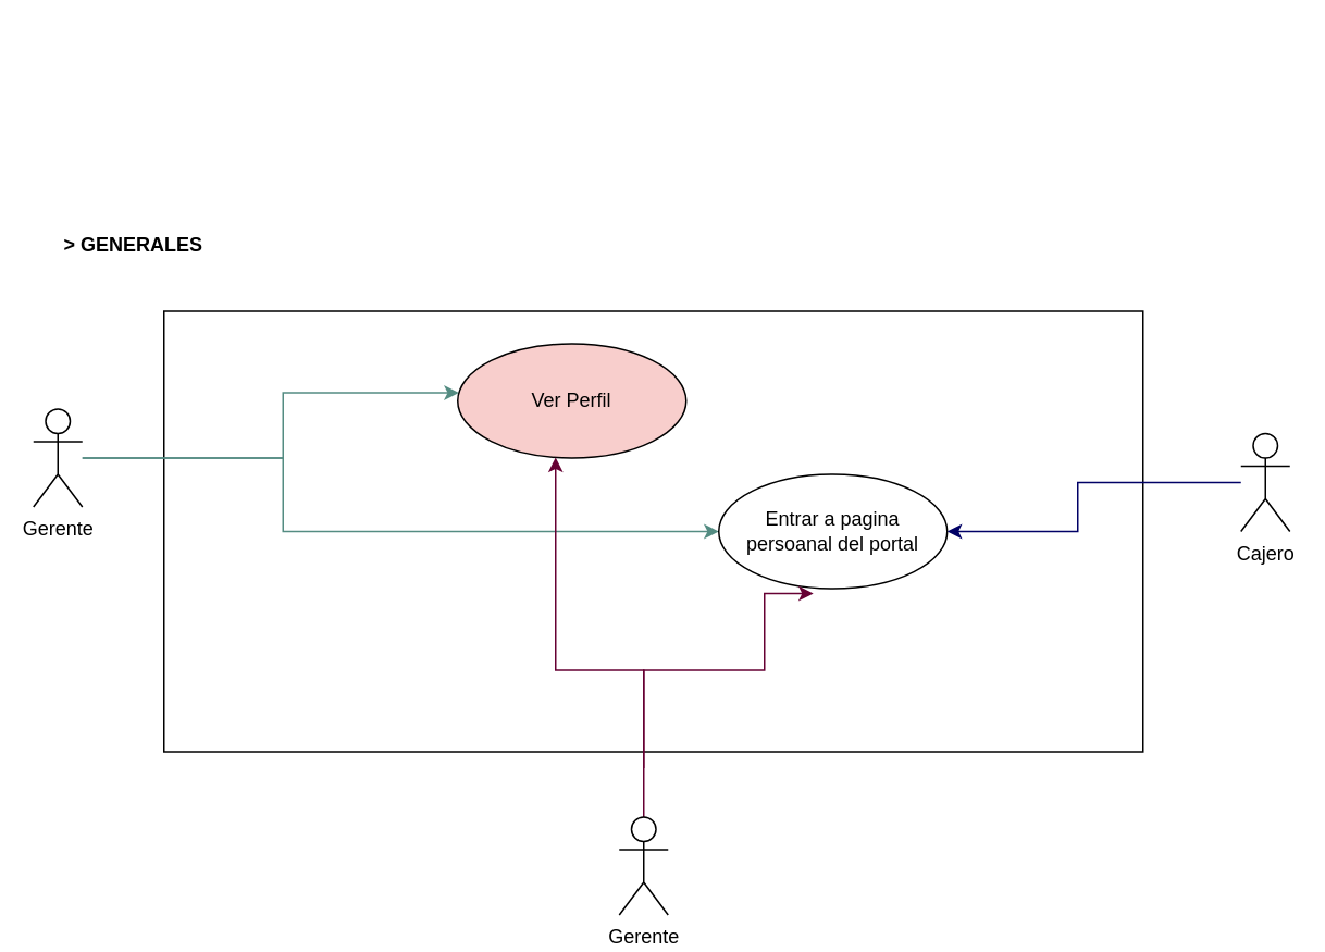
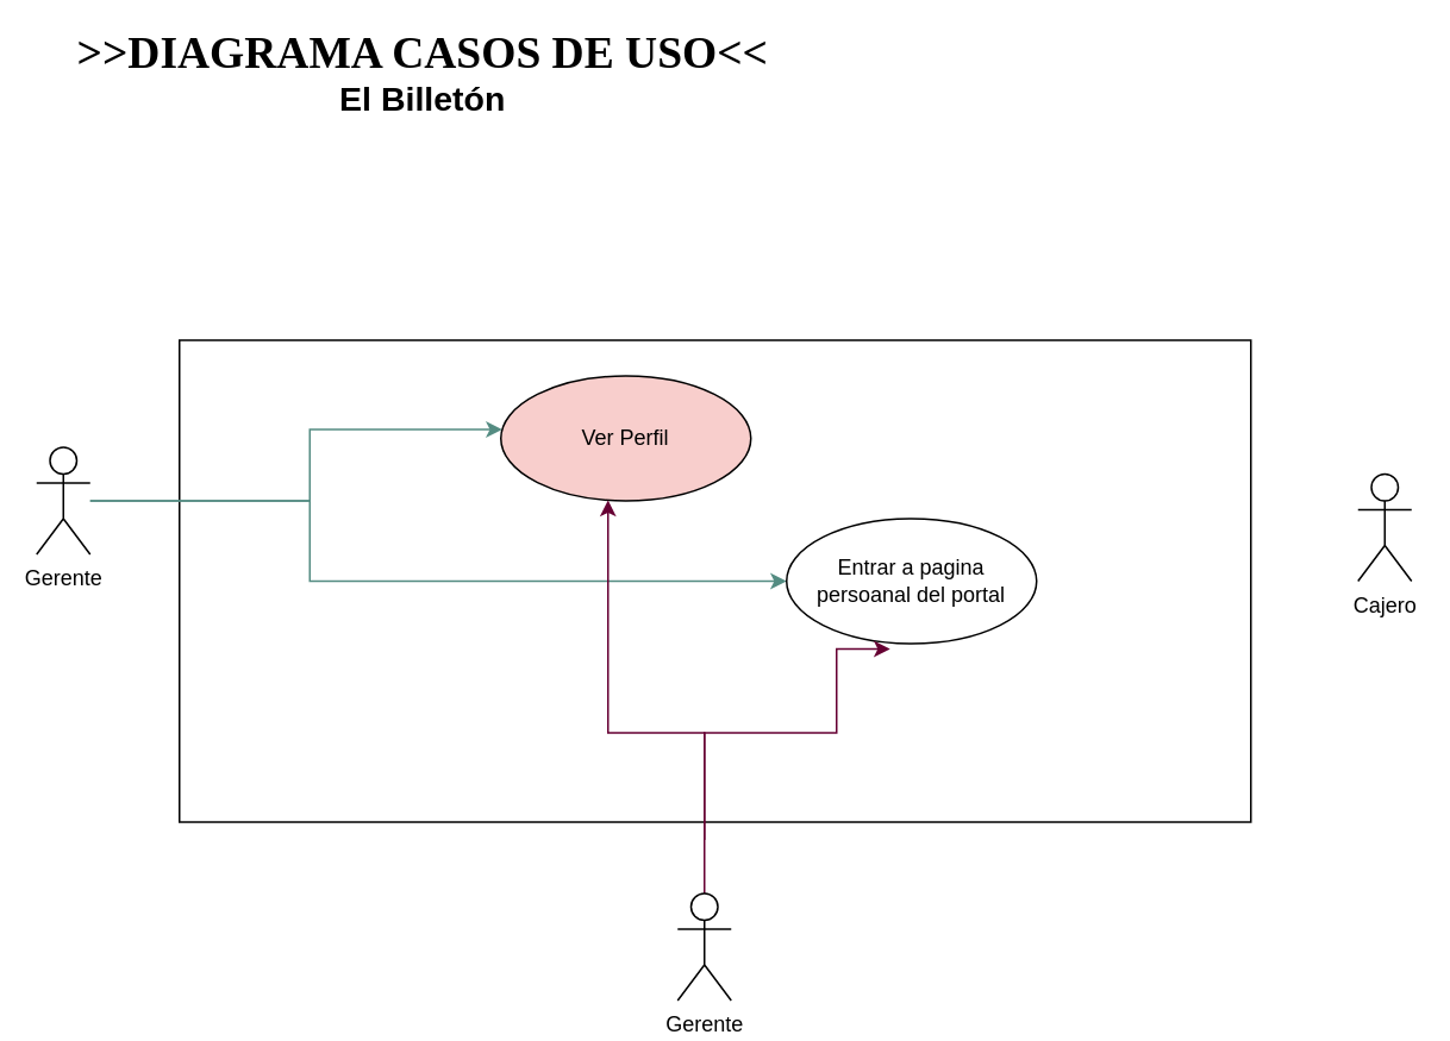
+ <mxCell id="3" value="&lt;b&gt;&lt;font&gt;&lt;span style=&quot;font-size: 25px&quot;&gt;&lt;font face=&quot;Times New Roman&quot;&gt;&amp;gt;&amp;gt;DIAGRAMA CASOS DE USO&amp;lt;&amp;lt;&lt;/font&gt;&lt;/span&gt;&lt;br&gt;&lt;font style=&quot;font-size: 19px&quot;&gt;El Billetón&lt;/font&gt;&lt;br&gt;&lt;/font&gt;&lt;/b&gt;" style="text;html=1;align=center;verticalAlign=middle;resizable=0;points=[];autosize=1;" vertex="1" parent="1"><mxGeometry x="36" y="20" width="400" height="40" as="geometry" /></mxCell>
- <mxCell id="8" value="&lt;b&gt;&amp;gt; GENERALES&lt;/b&gt;" style="text;html=1;align=center;verticalAlign=middle;resizable=0;points=[];autosize=1;" vertex="1" parent="1"><mxGeometry x="31" y="140" width="100" height="20" as="geometry" /></mxCell>
- <mxCell id="10" style="edgeStyle=orthogonalEdgeStyle;rounded=0;orthogonalLoop=1;jettySize=auto;html=1;strokeColor=#000066;entryX=1;entryY=0.5;entryDx=0;entryDy=0;" edge="1" parent="1" source="11" target="9"><mxGeometry relative="1" as="geometry"><Array as="points"><mxPoint x="660" y="295" /><mxPoint x="660" y="325" /></Array></mxGeometry></mxCell>
